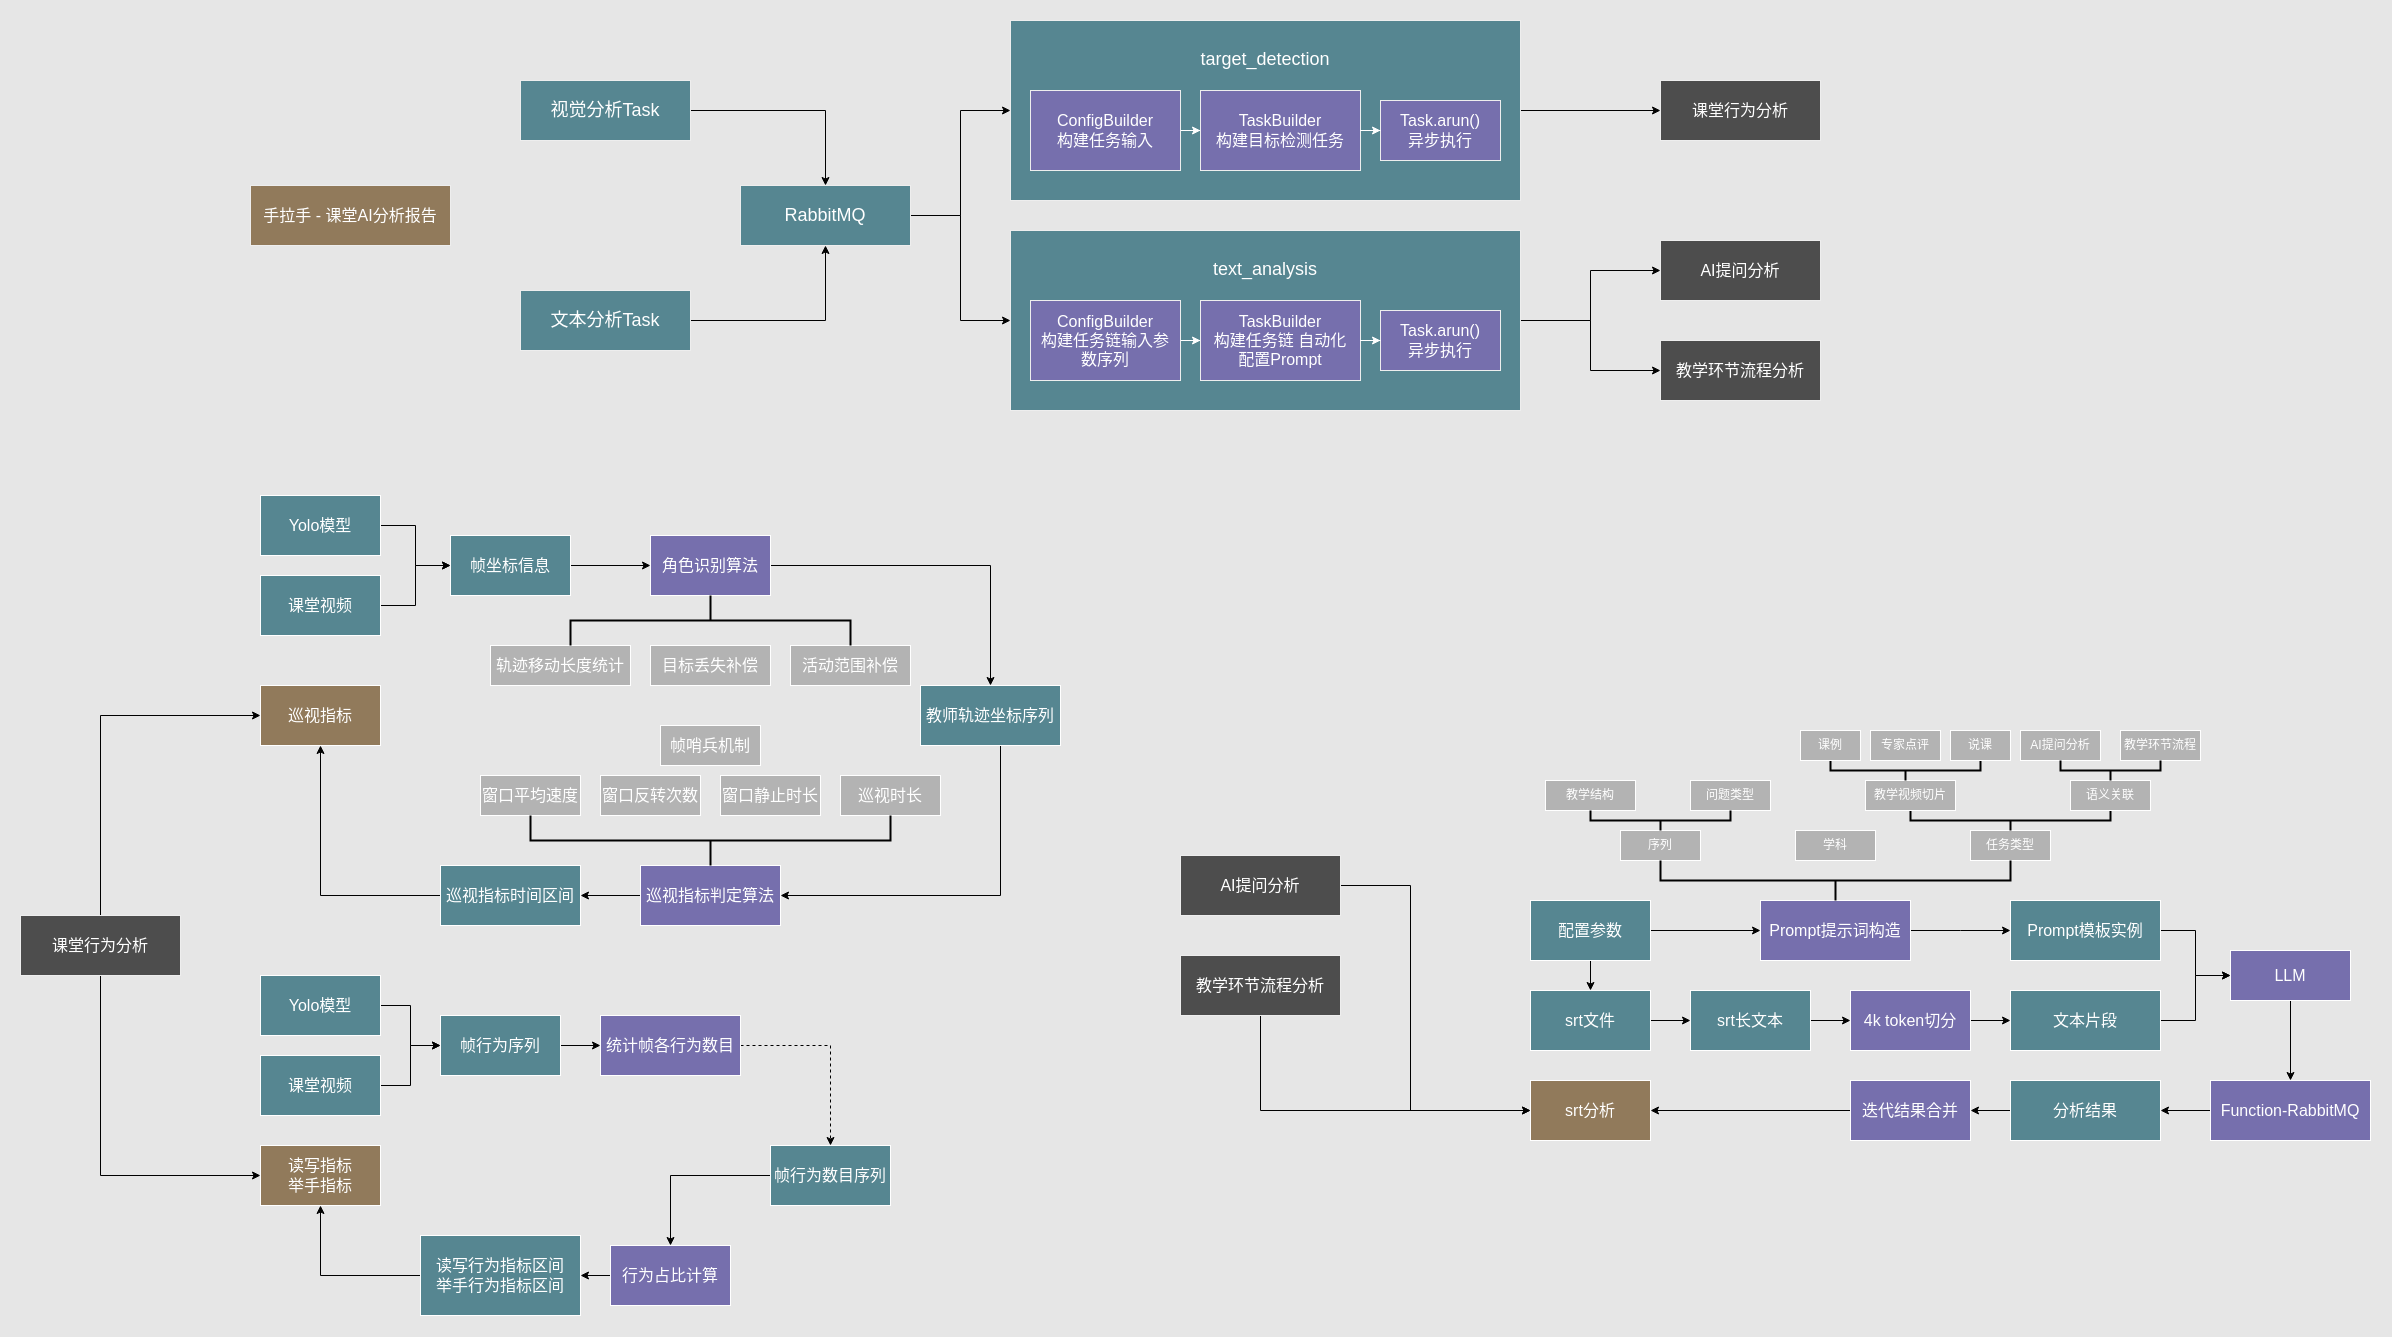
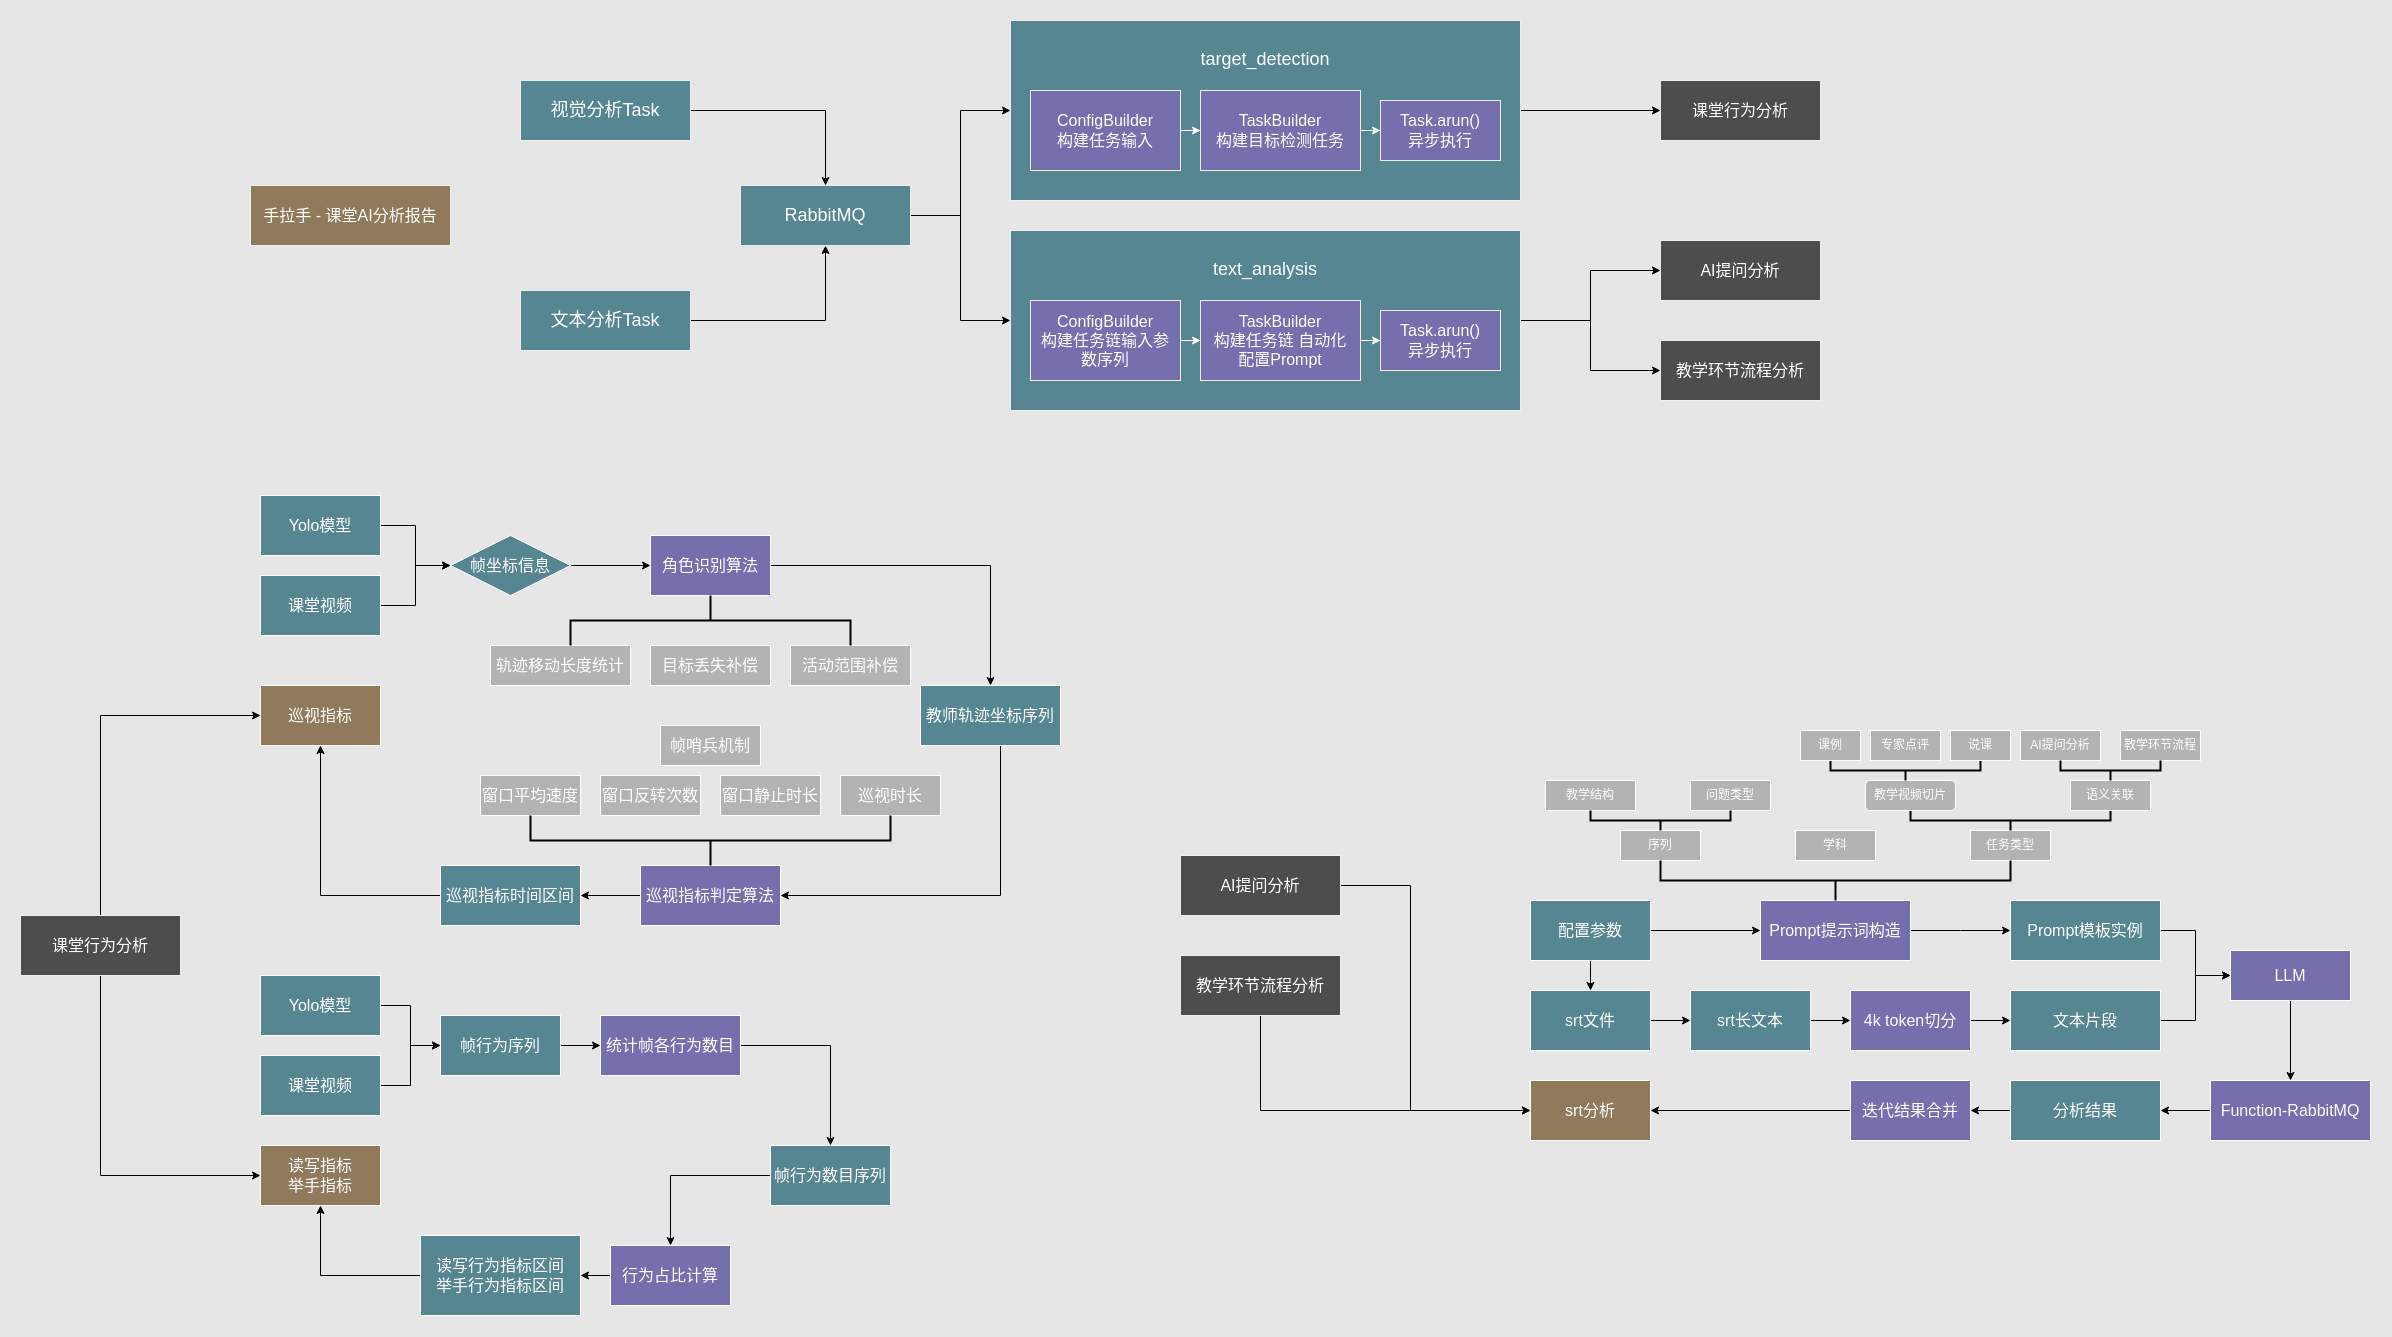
- <mxCell id="41" value="帧坐标信息" style="rounded=0;whiteSpace=wrap;html=1;strokeColor=#FFFFFF;fontColor=#FFFFFF;fillColor=#568691;fontSize=16;" parent="1" vertex="1"><mxGeometry x="450" y="535" width="120" height="60" as="geometry" /></mxCell>
+ <mxCell id="41" value="帧坐标信息" style="rhombus;whiteSpace=wrap;html=1;strokeColor=#FFFFFF;fontColor=#FFFFFF;fillColor=#568691;fontSize=16;" parent="1" vertex="1"><mxGeometry x="450" y="535" width="120" height="60" as="geometry" /></mxCell>
- <mxCell id="95" value="教学视频切片" style="rounded=0;whiteSpace=wrap;html=1;strokeColor=#FFFFFF;fontColor=#FFFFFF;fillColor=#B3B3B3;" parent="1" vertex="1"><mxGeometry x="1865" y="780" width="90" height="30" as="geometry" /></mxCell>
+ <mxCell id="95" value="教学视频切片" style="whiteSpace=wrap;html=1;strokeColor=#FFFFFF;fontColor=#FFFFFF;fillColor=#B3B3B3;rounded=1;" parent="1" vertex="1"><mxGeometry x="1865" y="780" width="90" height="30" as="geometry" /></mxCell>
- <mxCell id="68" style="edgeStyle=orthogonalEdgeStyle;rounded=0;orthogonalLoop=1;jettySize=auto;html=1;strokeColor=#000000;fontSize=16;dashed=1;" parent="1" source="69" target="71" edge="1"><mxGeometry relative="1" as="geometry" /></mxCell>
+ <mxCell id="68" style="edgeStyle=orthogonalEdgeStyle;rounded=0;orthogonalLoop=1;jettySize=auto;html=1;strokeColor=#000000;fontSize=16;" parent="1" source="69" target="71" edge="1"><mxGeometry relative="1" as="geometry" /></mxCell>
